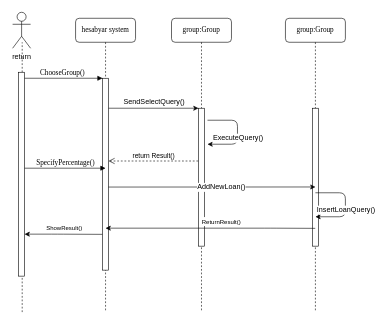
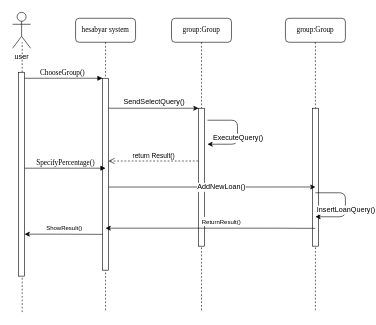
- <mxCell id="8" value="return&lt;br&gt;" style="shape=umlActor;html=1;verticalLabelPosition=bottom;verticalAlign=top;align=center;" vertex="1" parent="1"><mxGeometry x="20" y="20" width="30" height="60" as="geometry" /></mxCell>
+ <mxCell id="8" value="user&lt;br&gt;" style="shape=umlActor;html=1;verticalLabelPosition=bottom;verticalAlign=top;align=center;" vertex="1" parent="1"><mxGeometry x="20" y="20" width="30" height="60" as="geometry" /></mxCell>
